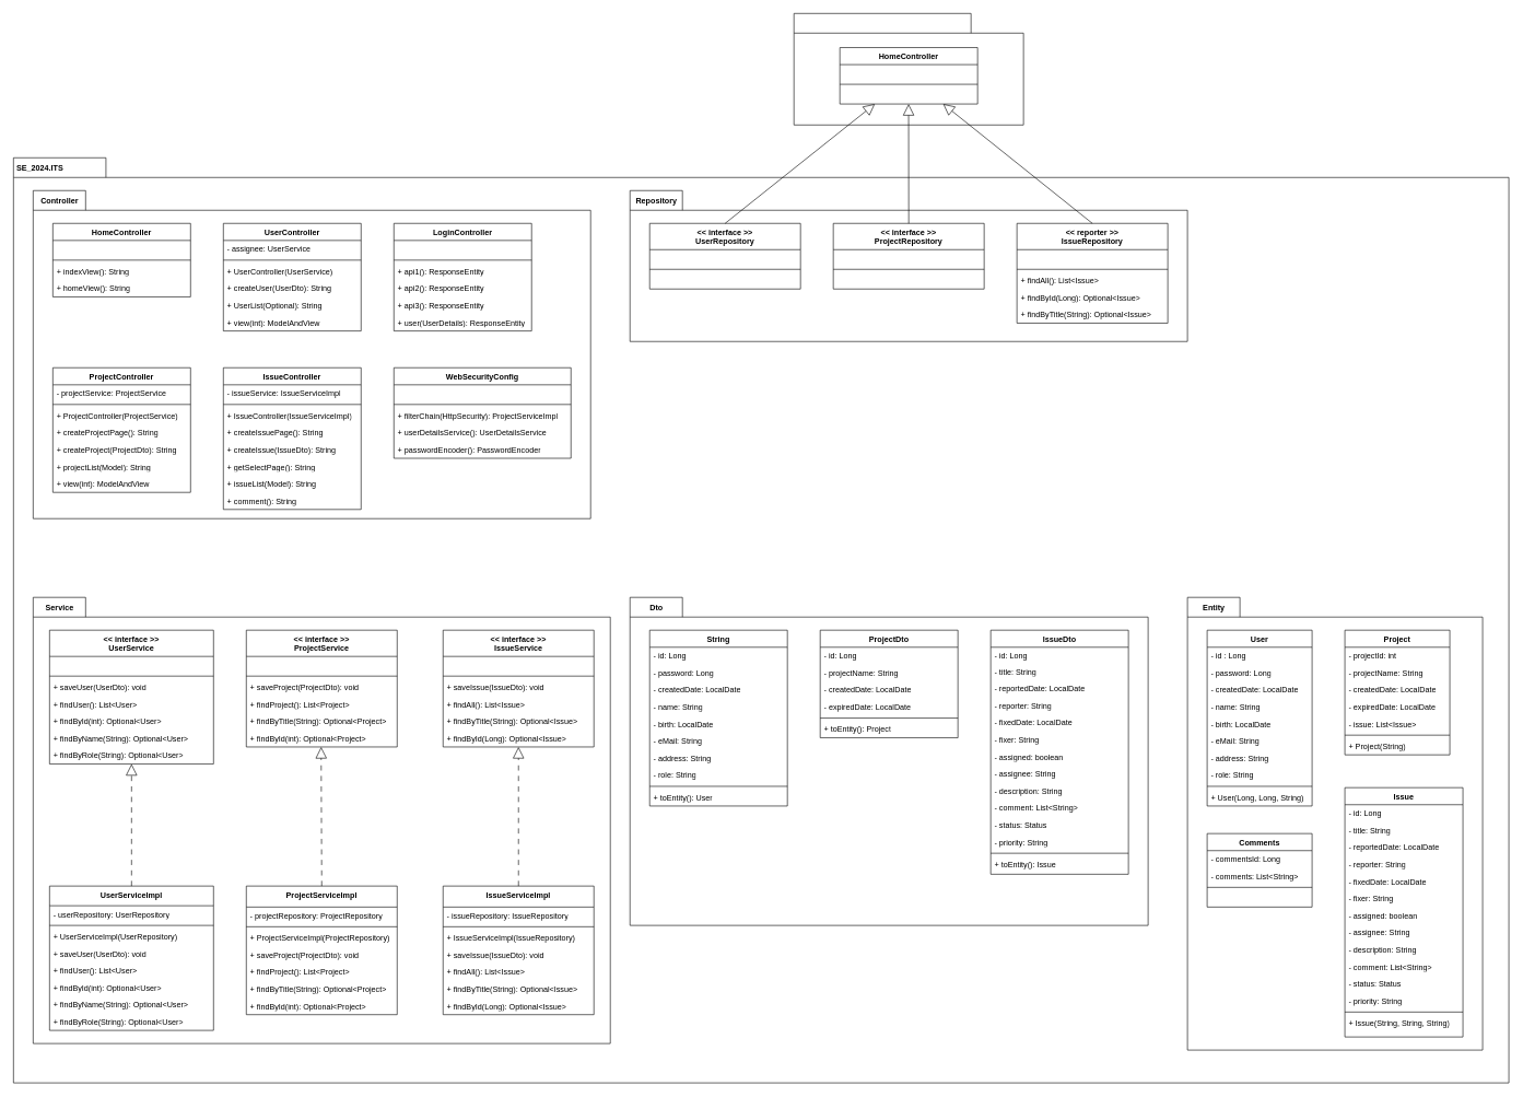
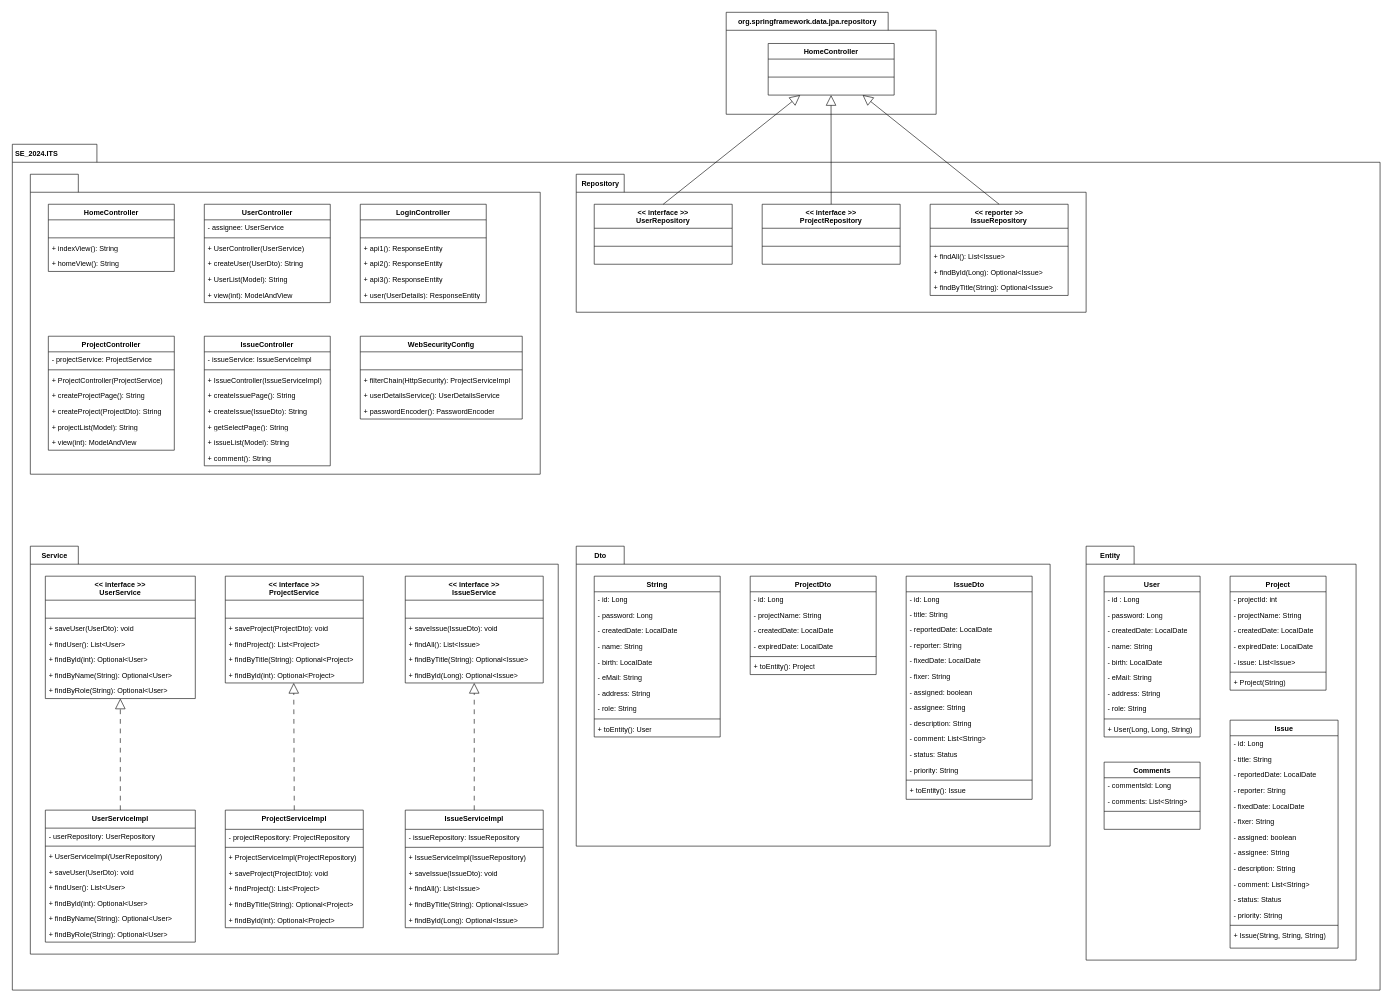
+ <mxCell id="201" value="org.springframework.data.jpa.repository" style="text;align=center;fontStyle=1;verticalAlign=middle;spacingLeft=3;spacingRight=3;strokeColor=none;rotatable=0;points=[[0,0.5],[1,0.5]];portConstraint=eastwest;html=1;" parent="200" vertex="1"><mxGeometry width="270" height="32" as="geometry" /></mxCell>
- <mxCell id="7" value="Controller" style="text;align=center;fontStyle=1;verticalAlign=middle;spacingLeft=3;spacingRight=3;strokeColor=none;rotatable=0;points=[[0,0.5],[1,0.5]];portConstraint=eastwest;html=1;" parent="5" vertex="1"><mxGeometry width="80" height="32" as="geometry" /></mxCell>
- <mxCell id="18" value="+ UserList(Optional): String" style="text;strokeColor=none;fillColor=none;align=left;verticalAlign=top;spacingLeft=4;spacingRight=4;overflow=hidden;rotatable=0;points=[[0,0.5],[1,0.5]];portConstraint=eastwest;whiteSpace=wrap;html=1;" parent="13" vertex="1"><mxGeometry y="112" width="210" height="26" as="geometry" /></mxCell>
+ <mxCell id="18" value="+ UserList(Model): String" style="text;strokeColor=none;fillColor=none;align=left;verticalAlign=top;spacingLeft=4;spacingRight=4;overflow=hidden;rotatable=0;points=[[0,0.5],[1,0.5]];portConstraint=eastwest;whiteSpace=wrap;html=1;" parent="13" vertex="1"><mxGeometry y="112" width="210" height="26" as="geometry" /></mxCell>
